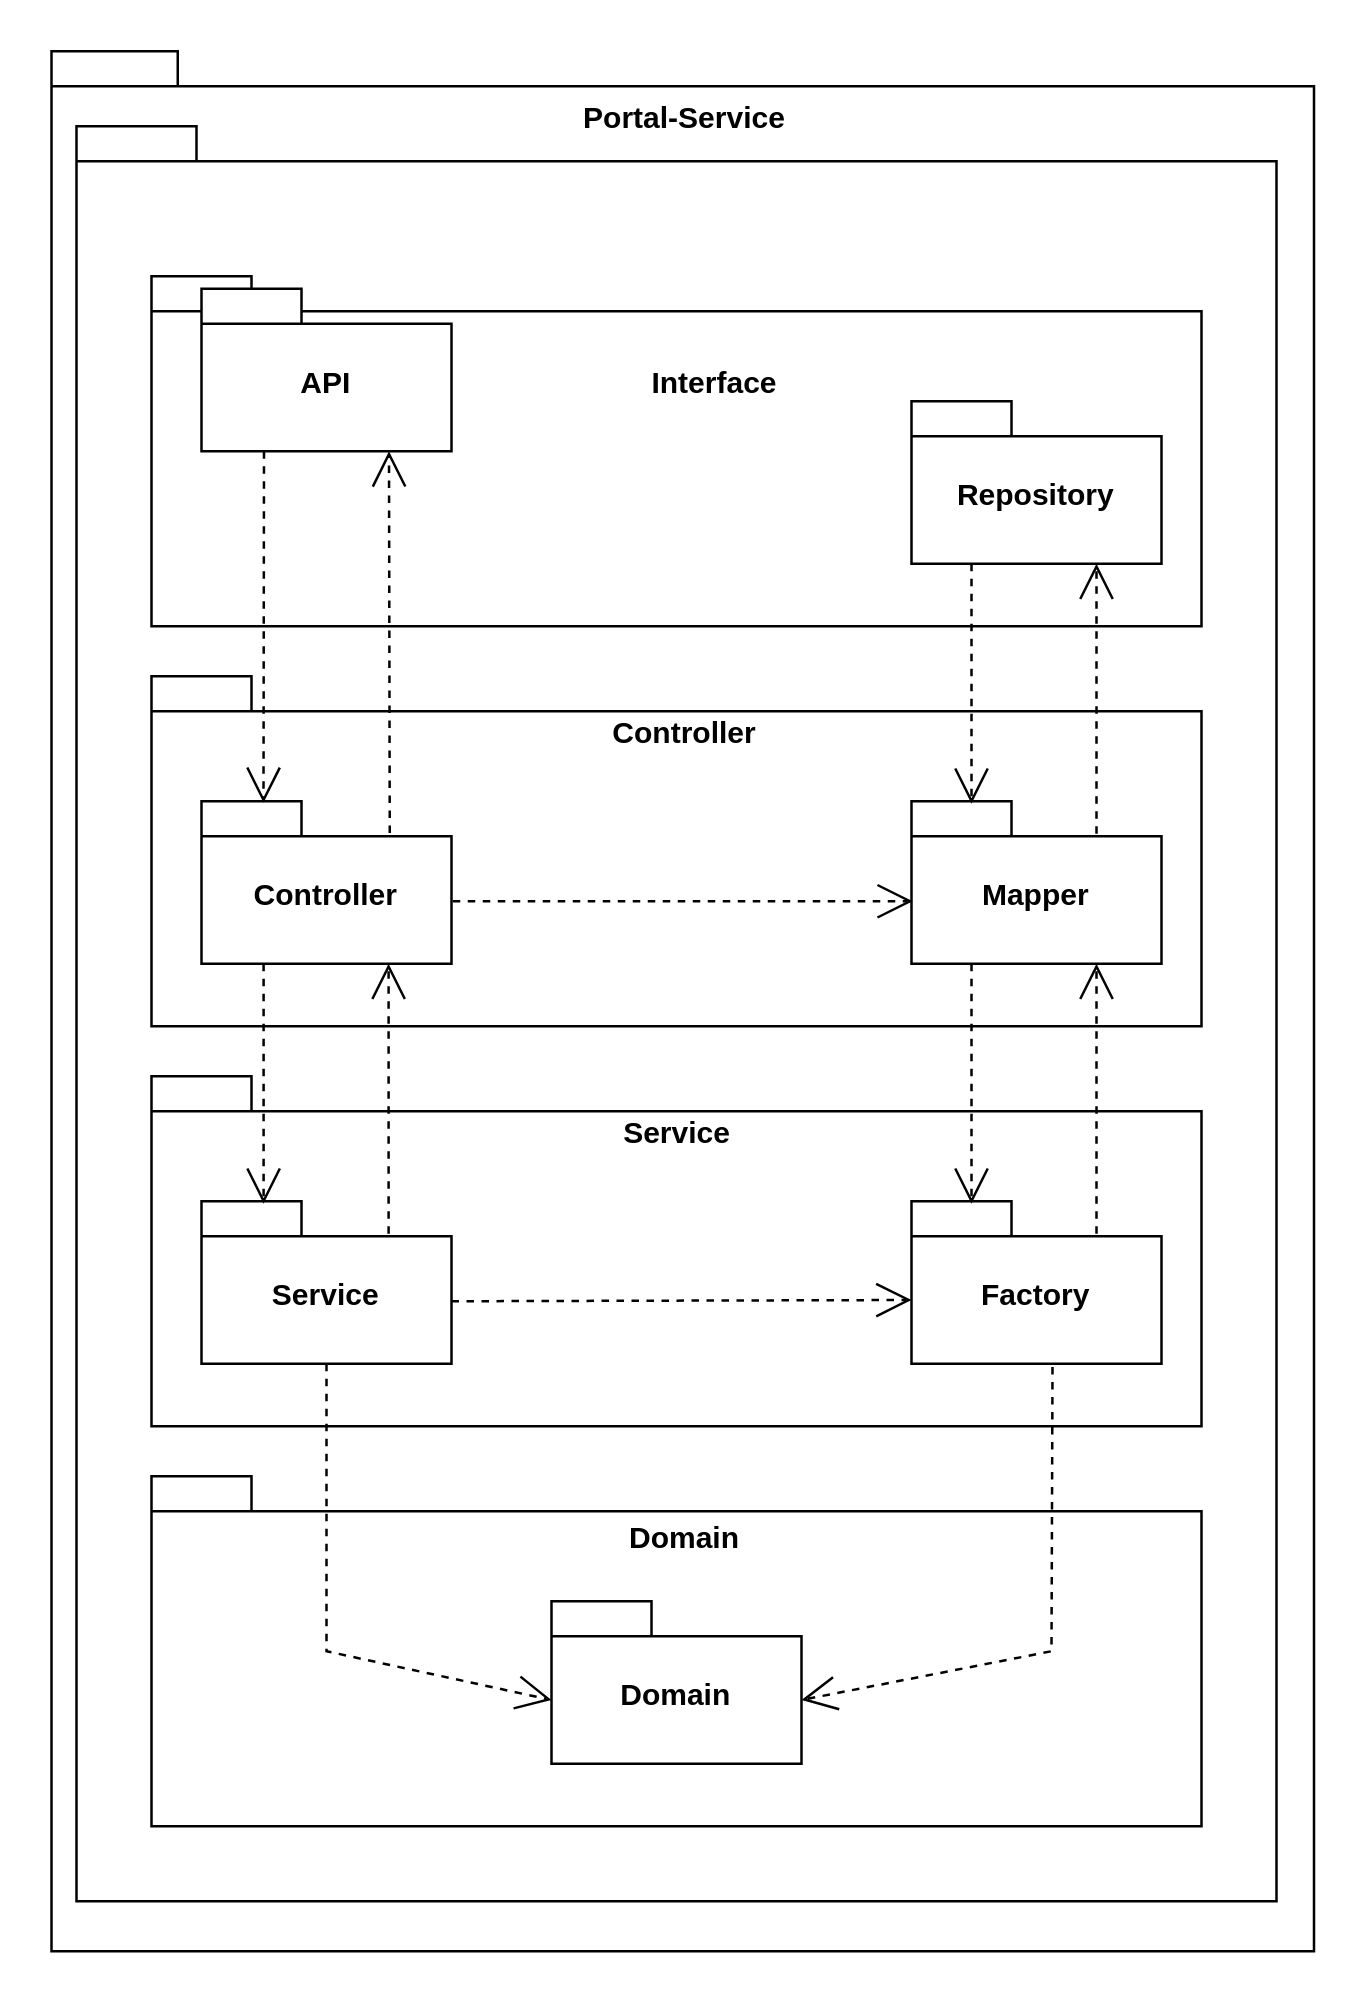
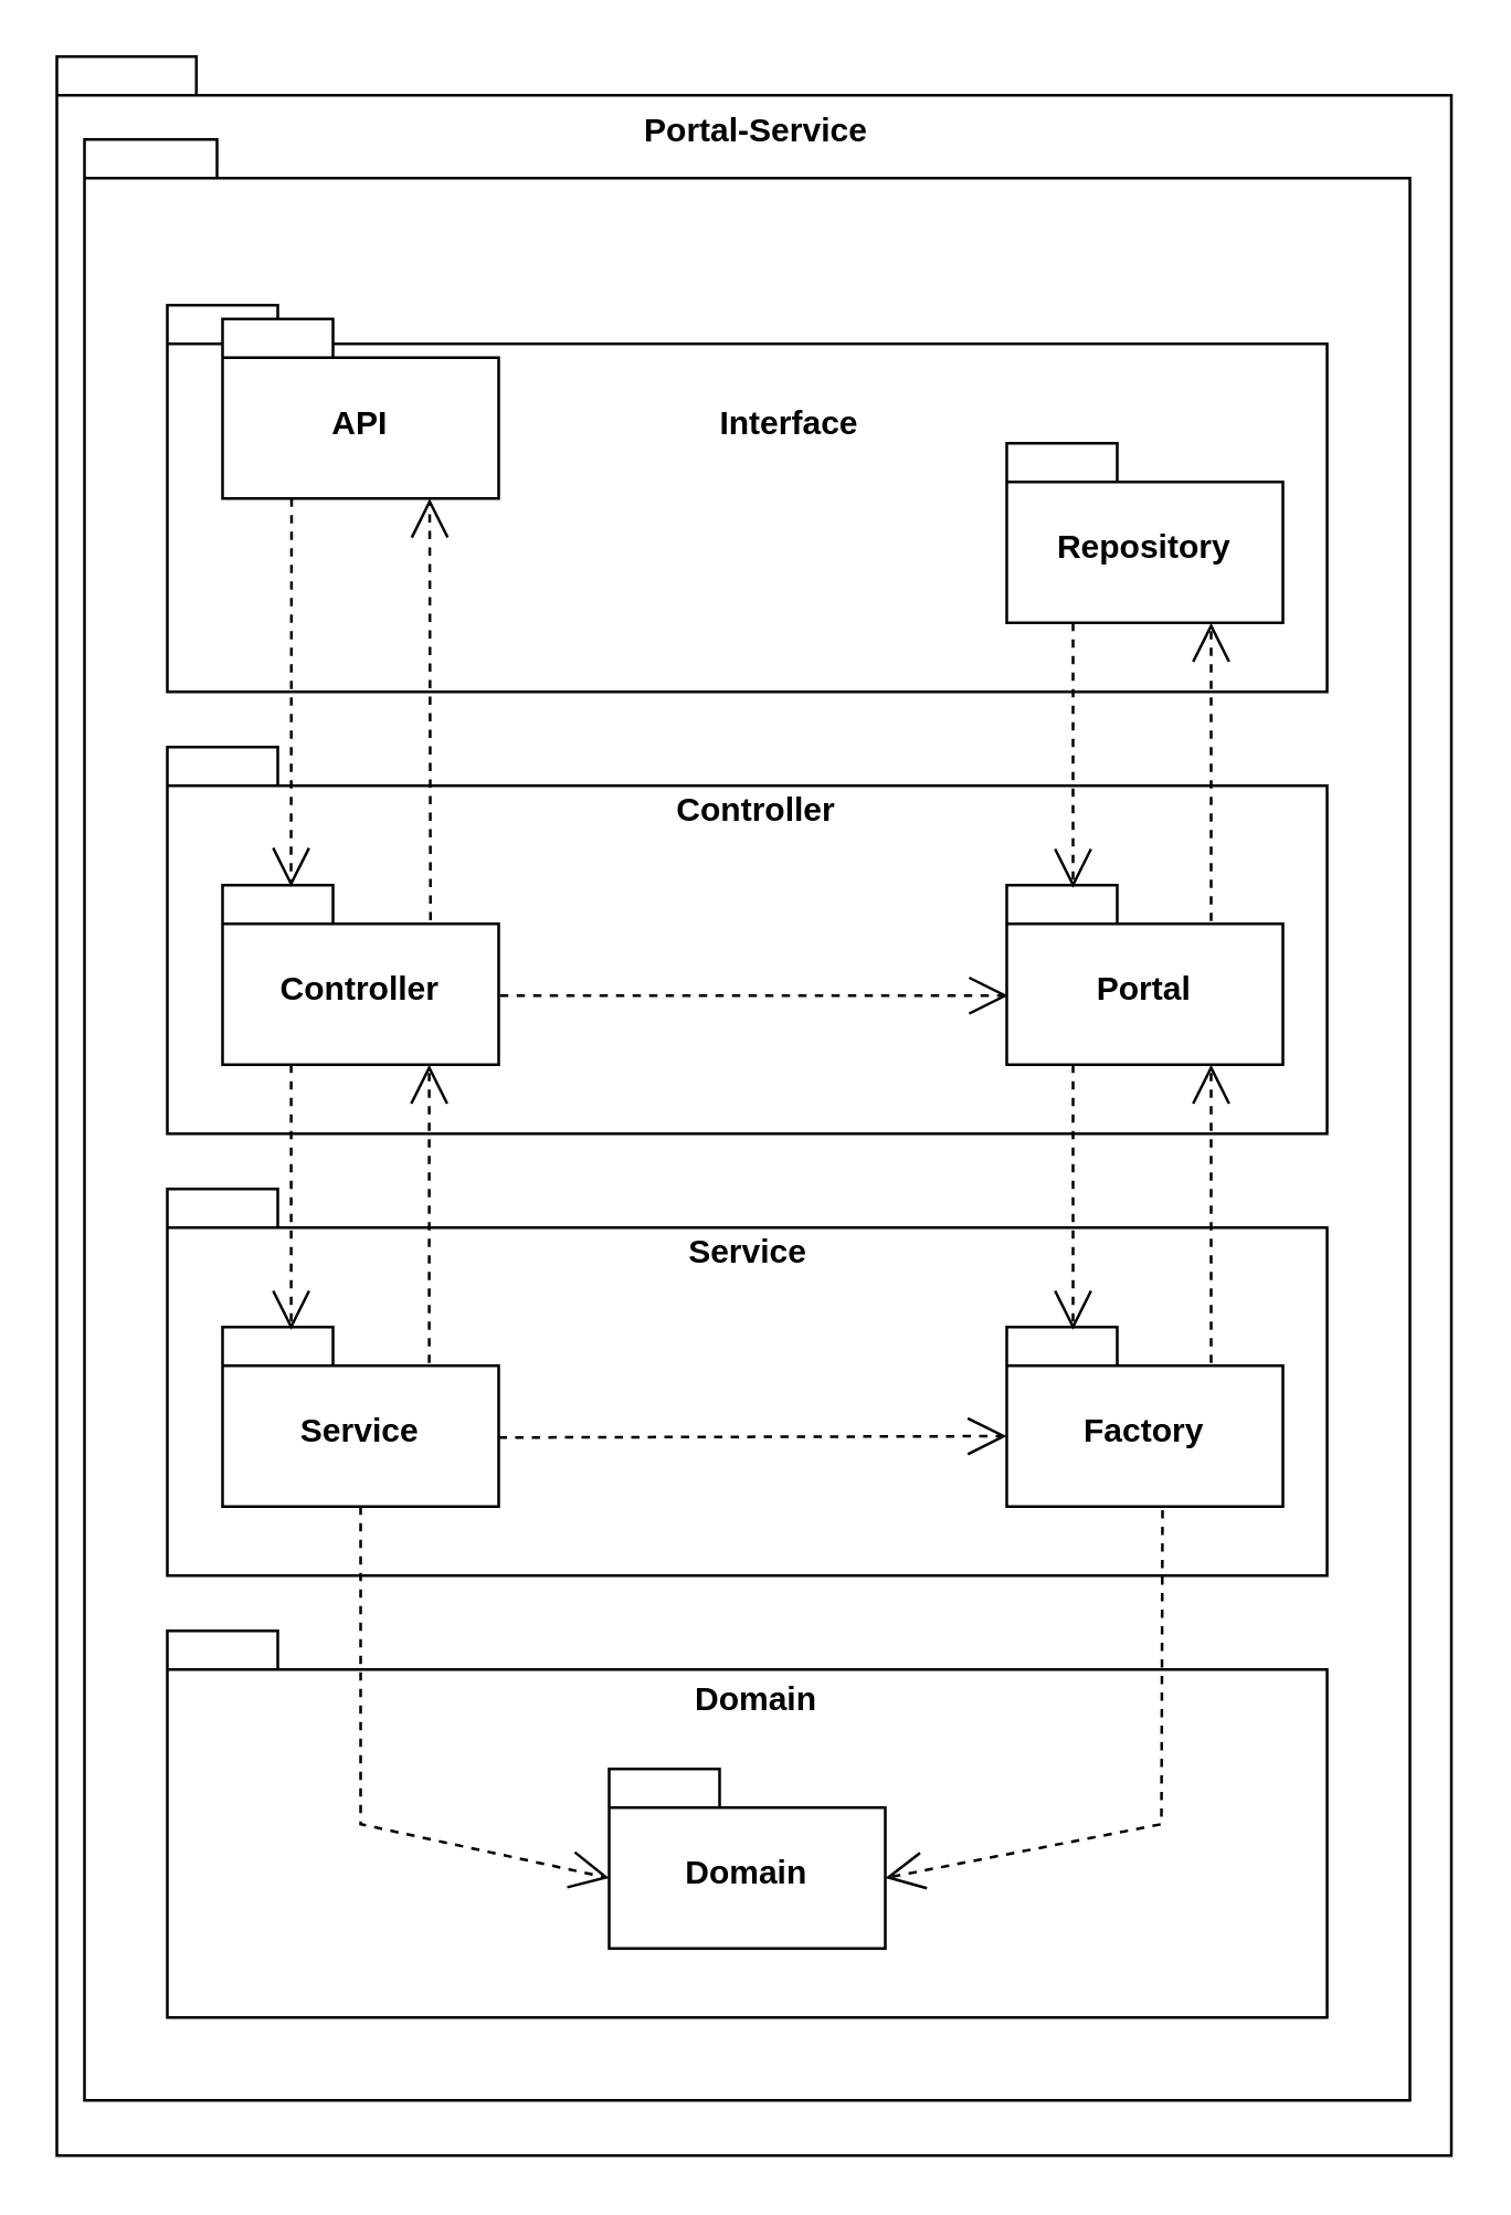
- <mxCell id="12" value="Mapper" style="shape=folder;fontStyle=1;spacingTop=10;tabWidth=40;tabHeight=14;tabPosition=left;html=1;whiteSpace=wrap;" vertex="1" parent="1"><mxGeometry x="364" y="320" width="100" height="65" as="geometry" /></mxCell>
+ <mxCell id="12" value="Portal" style="shape=folder;fontStyle=1;spacingTop=10;tabWidth=40;tabHeight=14;tabPosition=left;html=1;whiteSpace=wrap;" vertex="1" parent="1"><mxGeometry x="364" y="320" width="100" height="65" as="geometry" /></mxCell>
